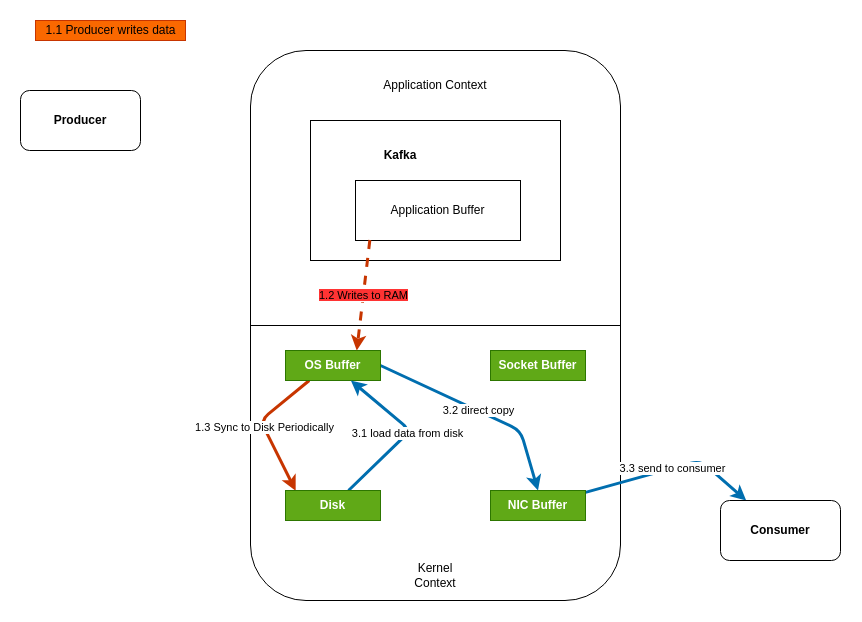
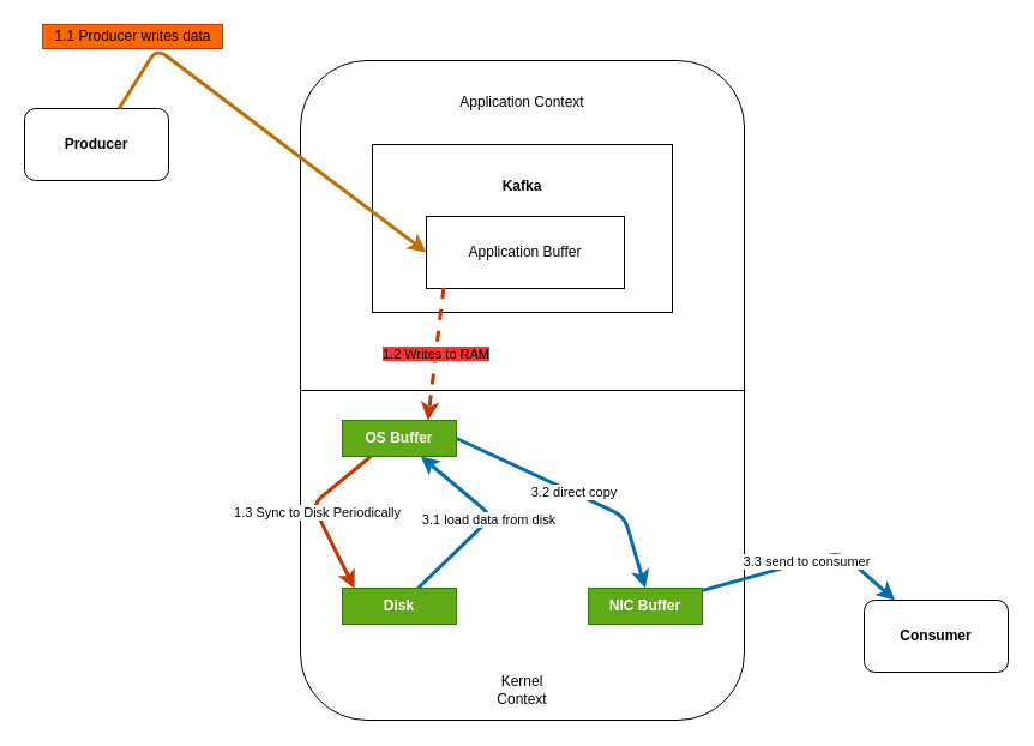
+ <mxCell id="19" style="edgeStyle=none;html=1;strokeWidth=3;entryX=0;entryY=0.5;entryDx=0;entryDy=0;fillColor=#f0a30a;strokeColor=#BD7000;" edge="1" parent="1" source="13" target="20"><mxGeometry relative="1" as="geometry"><mxPoint x="350" y="200" as="targetPoint" /><Array as="points"><mxPoint x="130" y="40" /></Array></mxGeometry></mxCell>
- <mxCell id="17" value="&lt;b&gt;Kafka&lt;/b&gt;" style="text;html=1;strokeColor=none;fillColor=none;align=center;verticalAlign=middle;whiteSpace=wrap;rounded=0;" vertex="1" parent="1"><mxGeometry x="370" y="140" width="60" height="30" as="geometry" /></mxCell>
+ <mxCell id="17" value="&lt;b&gt;Kafka&lt;/b&gt;" style="text;html=1;strokeColor=none;fillColor=none;align=center;verticalAlign=middle;whiteSpace=wrap;rounded=0;" vertex="1" parent="1"><mxGeometry x="405" y="140" width="60" height="30" as="geometry" /></mxCell>
- <mxCell id="8" value="Socket Buffer" style="rounded=0;whiteSpace=wrap;html=1;fillColor=#60a917;fontColor=#ffffff;strokeColor=#2D7600;fontStyle=1" vertex="1" parent="1"><mxGeometry x="490" y="350" width="95" height="30" as="geometry" /></mxCell>
